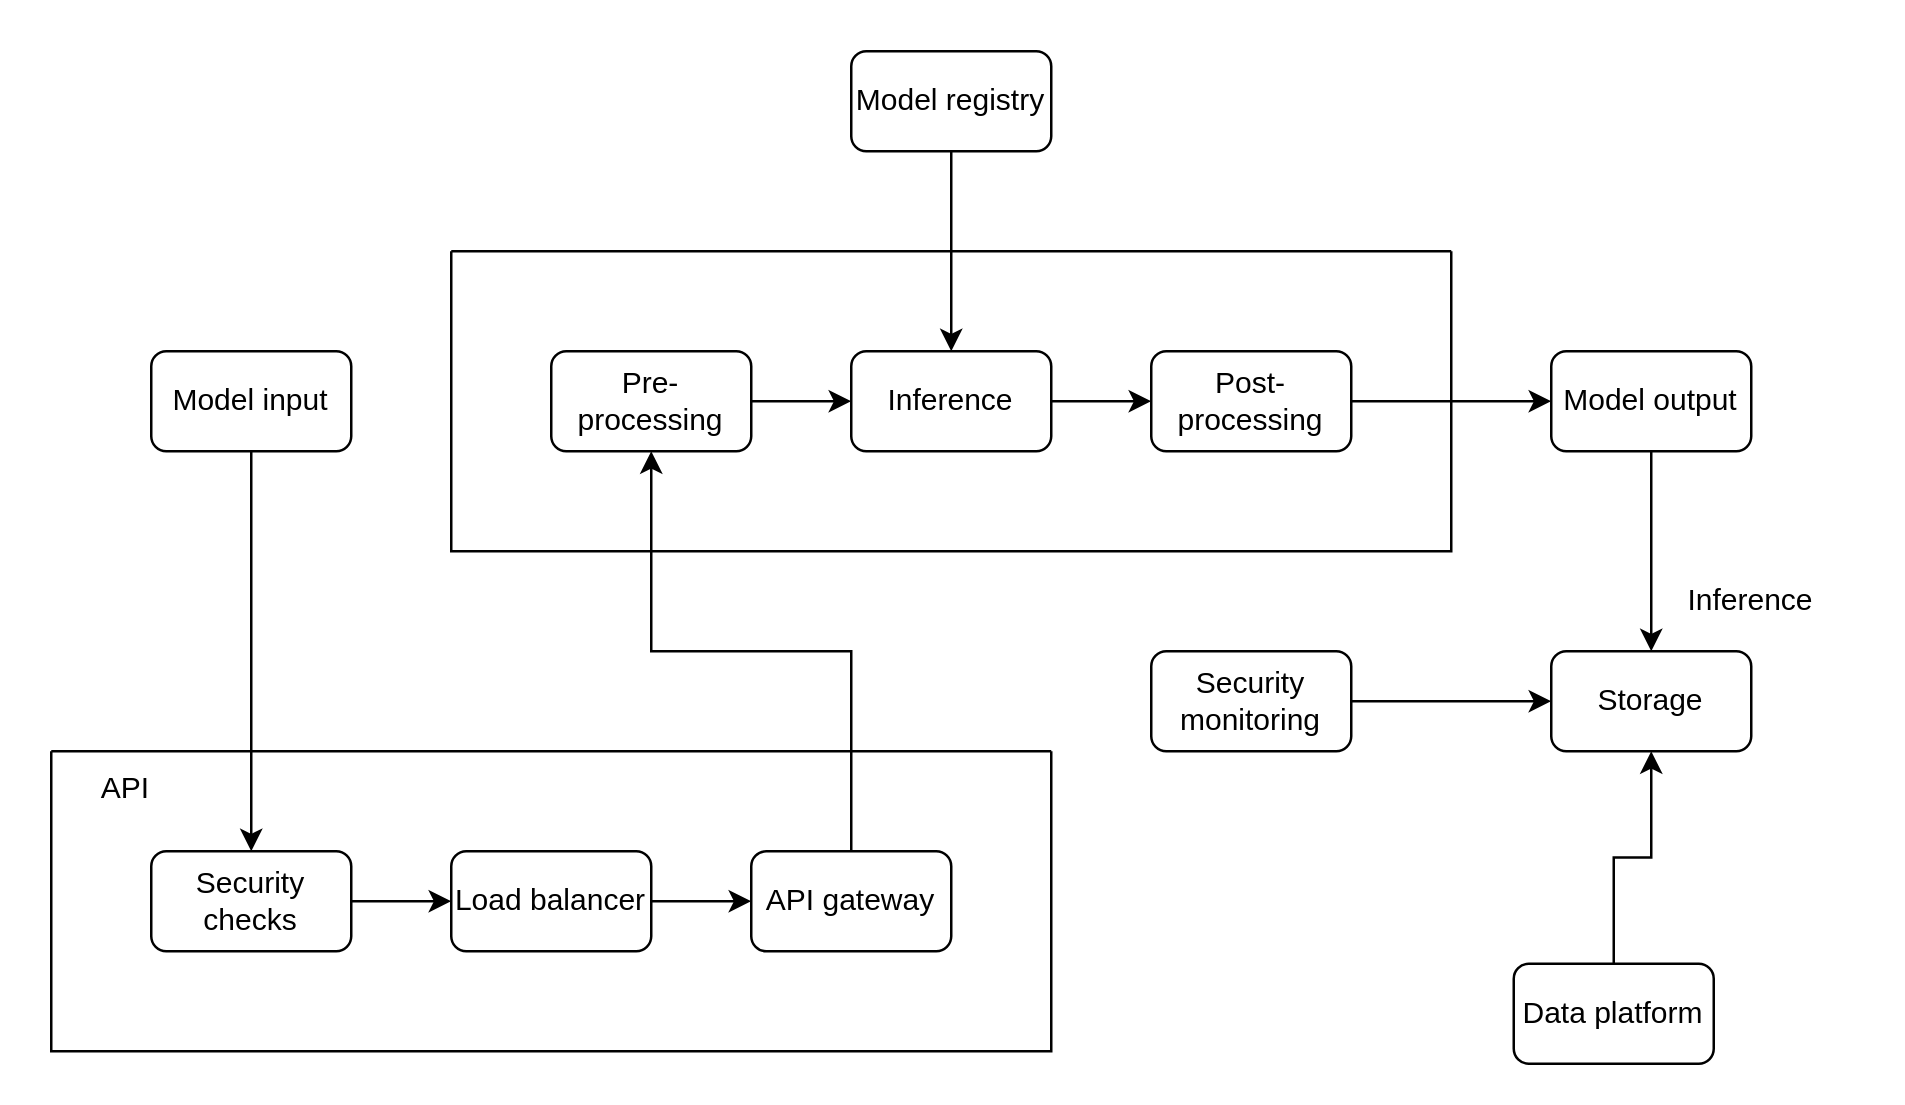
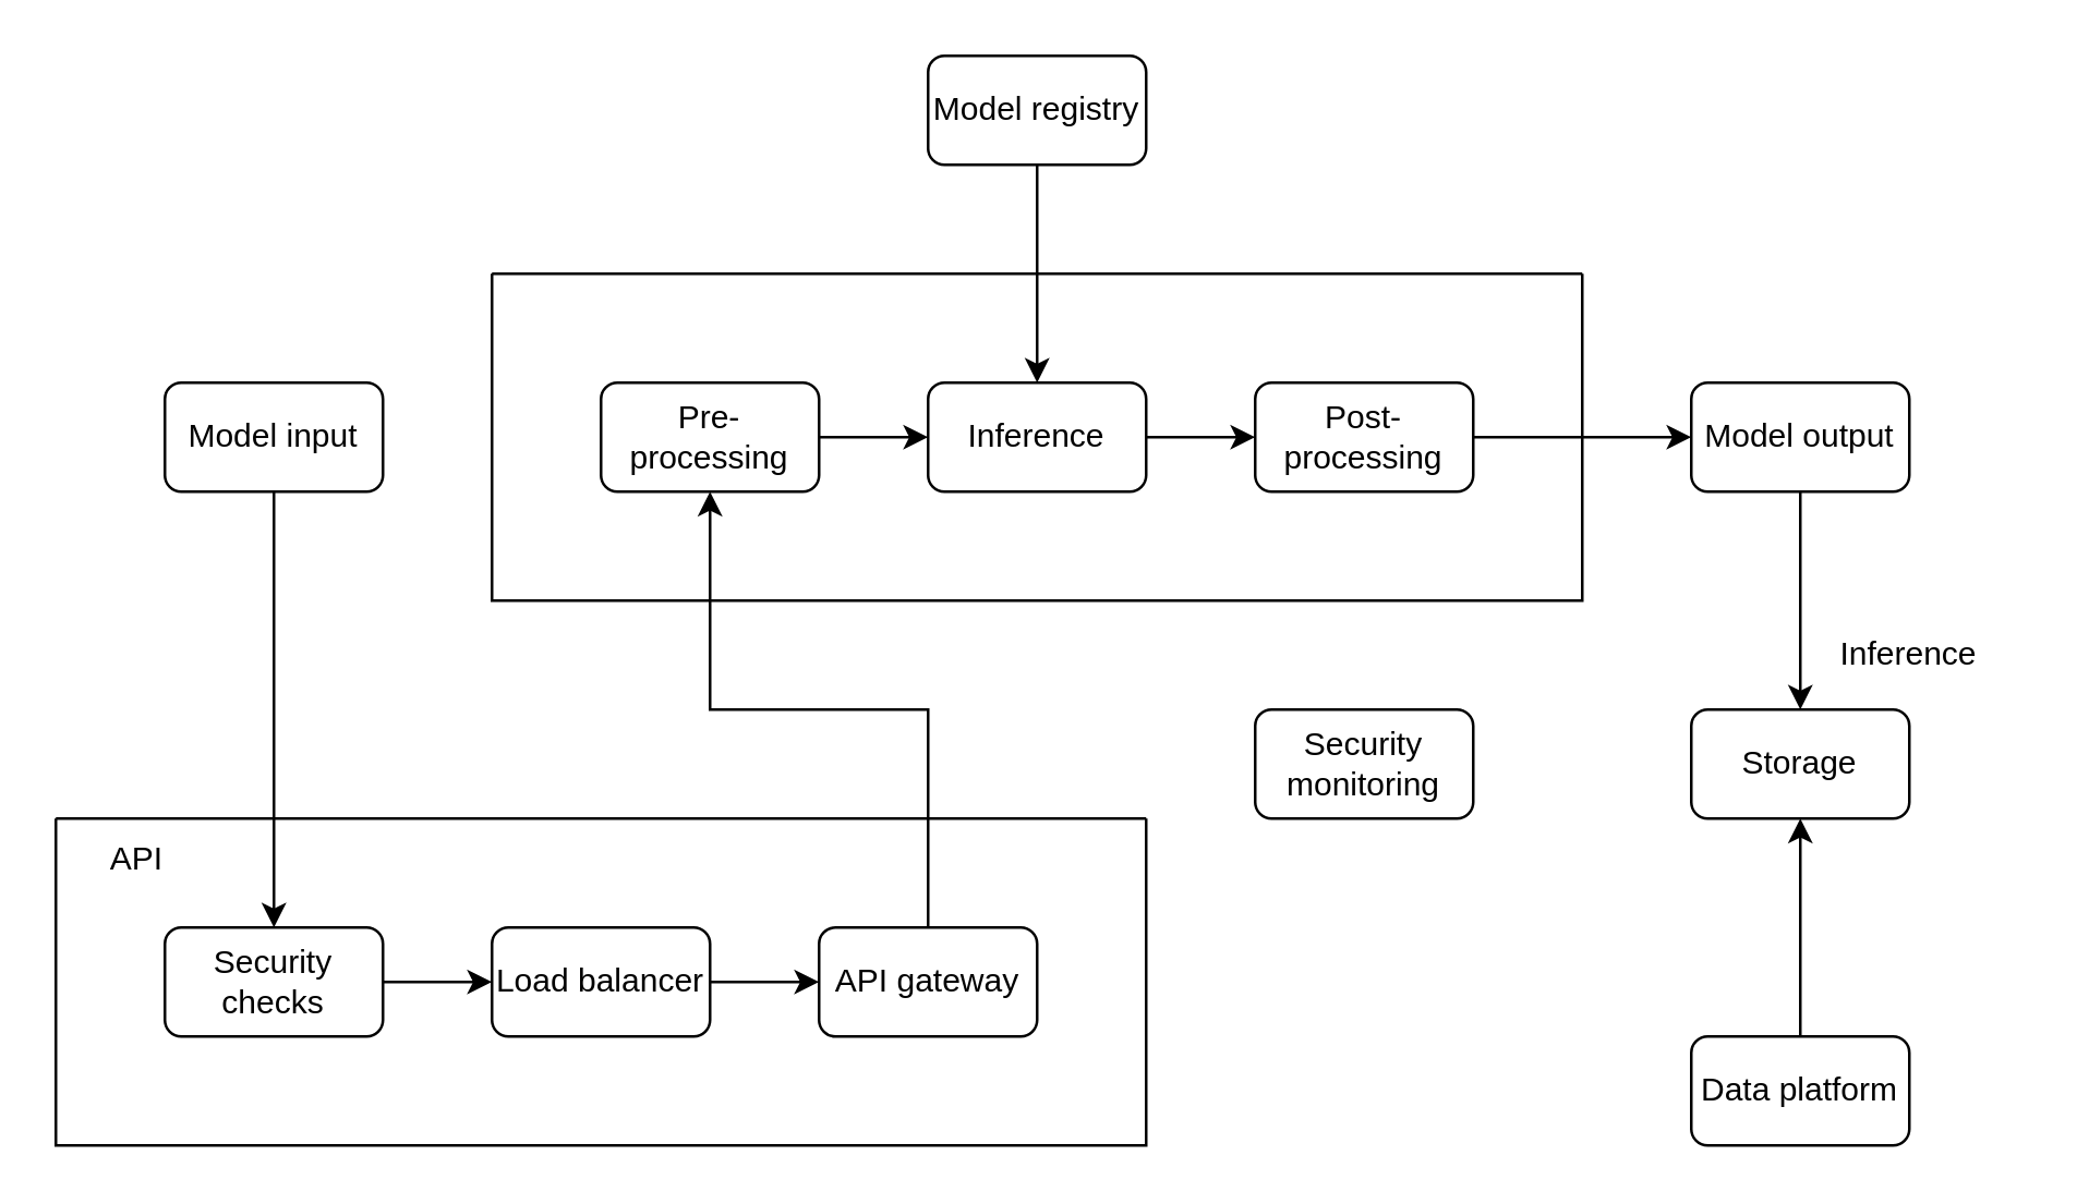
- <mxCell id="12" style="edgeStyle=orthogonalEdgeStyle;rounded=0;orthogonalLoop=1;jettySize=auto;html=1;exitX=1;exitY=0.5;exitDx=0;exitDy=0;entryX=0;entryY=0.5;entryDx=0;entryDy=0;" edge="1" parent="1" source="13" target="11"><mxGeometry relative="1" as="geometry" /></mxCell>
- <mxCell id="27" value="Data platform" style="rounded=1;whiteSpace=wrap;html=1;" vertex="1" parent="1"><mxGeometry x="605" y="385" width="80" height="40" as="geometry" /></mxCell>
+ <mxCell id="27" value="Data platform" style="rounded=1;whiteSpace=wrap;html=1;" vertex="1" parent="1"><mxGeometry x="620" y="380" width="80" height="40" as="geometry" /></mxCell>
